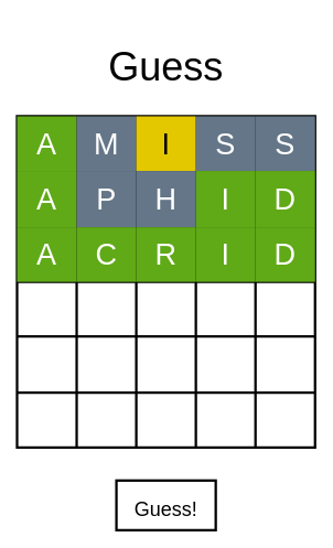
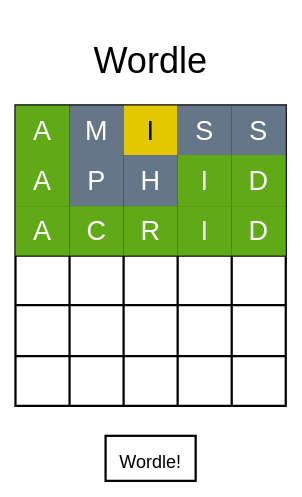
- <mxCell id="2" value="&lt;font style=&quot;font-size: 48px;&quot;&gt;Guess&lt;/font&gt;" style="text;strokeColor=none;align=center;fillColor=none;html=1;verticalAlign=middle;whiteSpace=wrap;rounded=0;" vertex="1" parent="1"><mxGeometry x="60" y="20" width="280" height="120" as="geometry" /></mxCell>
+ <mxCell id="2" value="&lt;font style=&quot;font-size: 48px;&quot;&gt;Wordle&lt;/font&gt;" style="text;strokeColor=none;align=center;fillColor=none;html=1;verticalAlign=middle;whiteSpace=wrap;rounded=0;" vertex="1" parent="1"><mxGeometry x="60" y="20" width="280" height="120" as="geometry" /></mxCell>
- <mxCell id="40" value="&lt;font style=&quot;font-size: 24px;&quot;&gt;Guess!&lt;/font&gt;" style="whiteSpace=wrap;html=1;rounded=0;strokeColor=#000000;strokeWidth=3;fontSize=36;" vertex="1" parent="1"><mxGeometry x="140" y="580" width="120" height="60" as="geometry" /></mxCell>
+ <mxCell id="40" value="&lt;font style=&quot;font-size: 24px;&quot;&gt;Wordle!&lt;/font&gt;" style="whiteSpace=wrap;html=1;rounded=0;strokeColor=#000000;strokeWidth=3;fontSize=36;" vertex="1" parent="1"><mxGeometry x="140" y="580" width="120" height="60" as="geometry" /></mxCell>
